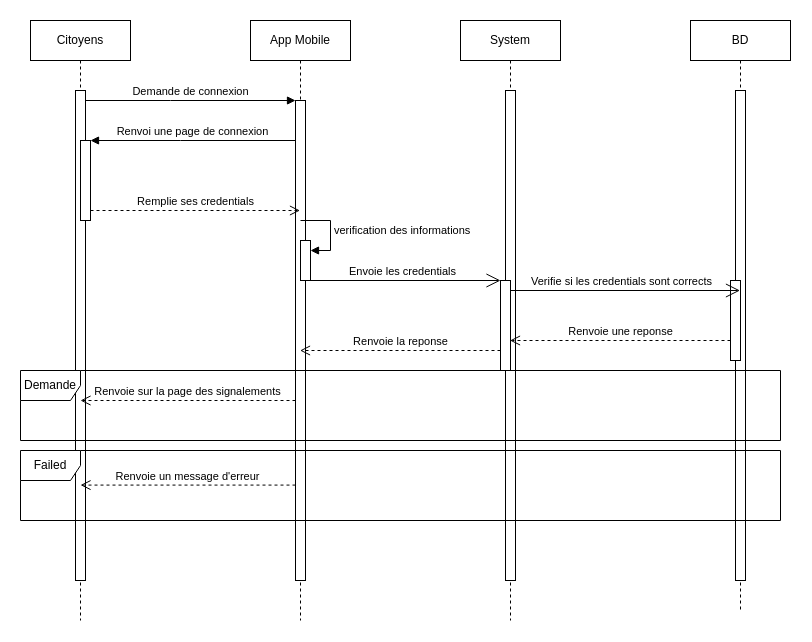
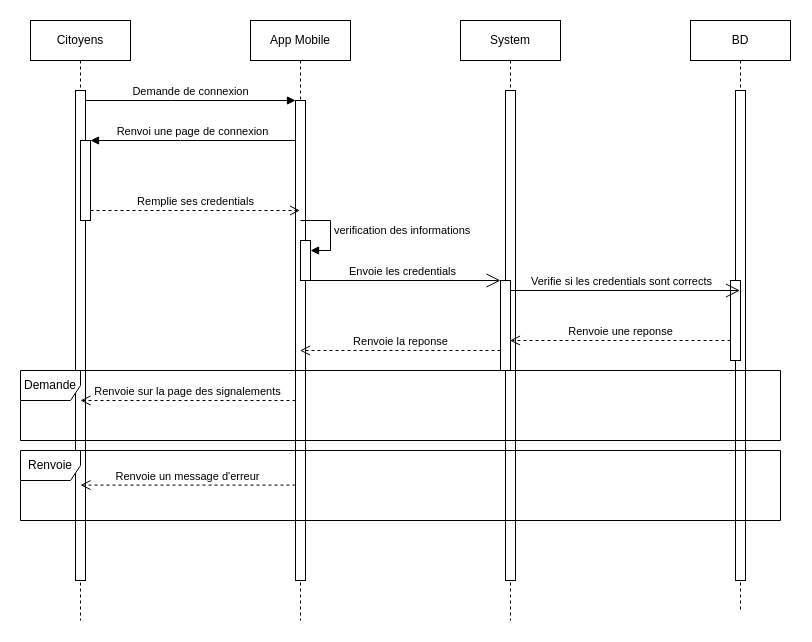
- <mxCell id="17" value="Failed" style="shape=umlFrame;whiteSpace=wrap;html=1;pointerEvents=0;" parent="1" vertex="1"><mxGeometry x="20" y="450" width="760" height="70" as="geometry" /></mxCell>
+ <mxCell id="17" value="Renvoie" style="shape=umlFrame;whiteSpace=wrap;html=1;pointerEvents=0;" parent="1" vertex="1"><mxGeometry x="20" y="450" width="760" height="70" as="geometry" /></mxCell>
